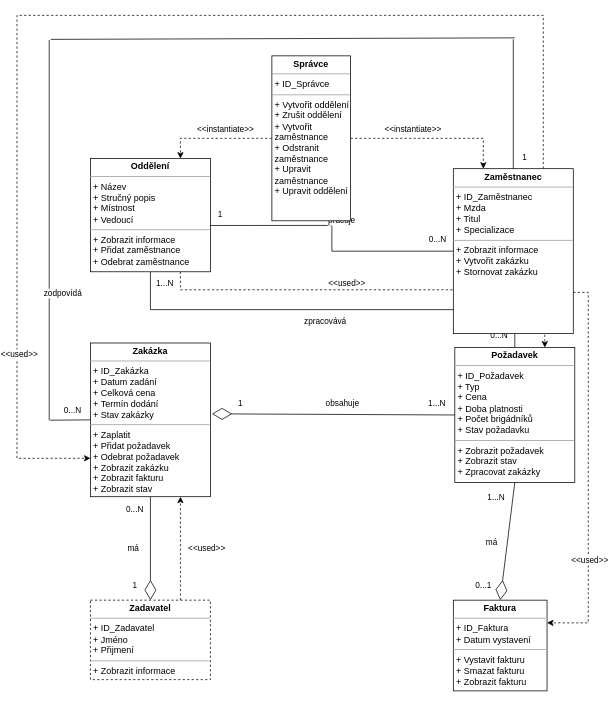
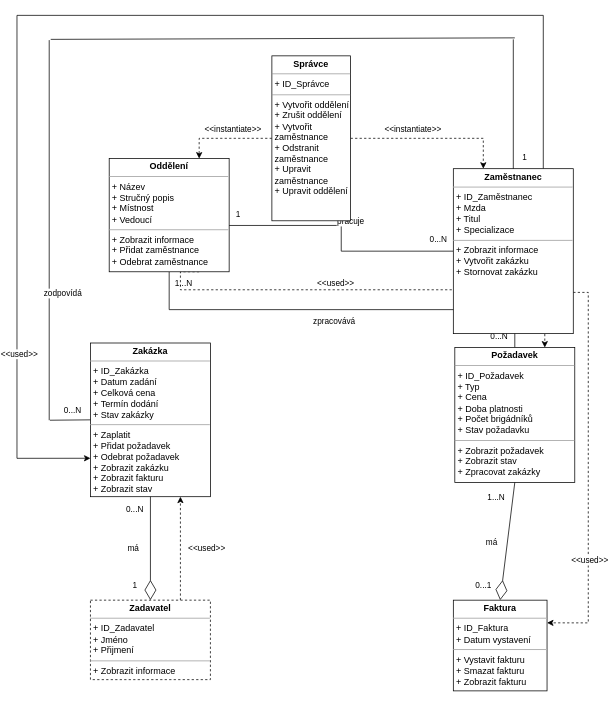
- <mxCell id="16" style="edgeStyle=orthogonalEdgeStyle;rounded=0;orthogonalLoop=1;jettySize=auto;html=1;exitX=0.75;exitY=0;exitDx=0;exitDy=0;entryX=0;entryY=0.75;entryDx=0;entryDy=0;dashed=1;" edge="1" parent="1" source="18" target="13"><mxGeometry relative="1" as="geometry"><Array as="points"><mxPoint x="722" y="20" /><mxPoint x="20" y="20" /><mxPoint x="20" y="611" /></Array></mxGeometry></mxCell>
+ <mxCell id="16" style="edgeStyle=orthogonalEdgeStyle;rounded=0;orthogonalLoop=1;jettySize=auto;html=1;exitX=0.75;exitY=0;exitDx=0;exitDy=0;entryX=0;entryY=0.75;entryDx=0;entryDy=0;dashed=0;" edge="1" parent="1" source="18" target="13"><mxGeometry relative="1" as="geometry"><Array as="points"><mxPoint x="722" y="20" /><mxPoint x="20" y="20" /><mxPoint x="20" y="611" /></Array></mxGeometry></mxCell>
- <mxCell id="12" value="&lt;p style=&quot;margin:0px;margin-top:4px;text-align:center;&quot;&gt;&lt;b&gt;Oddělení&lt;/b&gt;&lt;/p&gt;&lt;hr size=&quot;1&quot;&gt;&lt;p style=&quot;margin:0px;margin-left:4px;&quot;&gt;+ Název&lt;/p&gt;&lt;p style=&quot;margin:0px;margin-left:4px;&quot;&gt;+ Stručný popis&lt;/p&gt;&lt;p style=&quot;margin:0px;margin-left:4px;&quot;&gt;+ Místnost&lt;/p&gt;&lt;p style=&quot;margin:0px;margin-left:4px;&quot;&gt;+ Vedoucí&lt;/p&gt;&lt;hr size=&quot;1&quot;&gt;&lt;p style=&quot;margin:0px;margin-left:4px;&quot;&gt;&lt;span style=&quot;background-color: initial;&quot;&gt;+ Zobrazit informace&lt;/span&gt;&lt;/p&gt;&lt;p style=&quot;margin:0px;margin-left:4px;&quot;&gt;&lt;span style=&quot;background-color: initial;&quot;&gt;+ Přidat zaměstnance&lt;/span&gt;&lt;/p&gt;&lt;p style=&quot;margin:0px;margin-left:4px;&quot;&gt;+ Odebrat zaměstnance&lt;/p&gt;" style="verticalAlign=top;align=left;overflow=fill;fontSize=12;fontFamily=Helvetica;html=1;whiteSpace=wrap;" vertex="1" parent="1"><mxGeometry x="118" y="211" width="160" height="151" as="geometry" /></mxCell>
+ <mxCell id="12" value="&lt;p style=&quot;margin:0px;margin-top:4px;text-align:center;&quot;&gt;&lt;b&gt;Oddělení&lt;/b&gt;&lt;/p&gt;&lt;hr size=&quot;1&quot;&gt;&lt;p style=&quot;margin:0px;margin-left:4px;&quot;&gt;+ Název&lt;/p&gt;&lt;p style=&quot;margin:0px;margin-left:4px;&quot;&gt;+ Stručný popis&lt;/p&gt;&lt;p style=&quot;margin:0px;margin-left:4px;&quot;&gt;+ Místnost&lt;/p&gt;&lt;p style=&quot;margin:0px;margin-left:4px;&quot;&gt;+ Vedoucí&lt;/p&gt;&lt;hr size=&quot;1&quot;&gt;&lt;p style=&quot;margin:0px;margin-left:4px;&quot;&gt;&lt;span style=&quot;background-color: initial;&quot;&gt;+ Zobrazit informace&lt;/span&gt;&lt;/p&gt;&lt;p style=&quot;margin:0px;margin-left:4px;&quot;&gt;&lt;span style=&quot;background-color: initial;&quot;&gt;+ Přidat zaměstnance&lt;/span&gt;&lt;/p&gt;&lt;p style=&quot;margin:0px;margin-left:4px;&quot;&gt;+ Odebrat zaměstnance&lt;/p&gt;" style="verticalAlign=top;align=left;overflow=fill;fontSize=12;fontFamily=Helvetica;html=1;whiteSpace=wrap;" vertex="1" parent="1"><mxGeometry x="143" y="211" width="160" height="151" as="geometry" /></mxCell>
- <mxCell id="33" value="" style="endArrow=diamondThin;endFill=0;endSize=24;html=1;rounded=0;entryX=1.013;entryY=0.461;entryDx=0;entryDy=0;exitX=0;exitY=0.5;exitDx=0;exitDy=0;entryPerimeter=0;" edge="1" parent="1" source="23" target="13"><mxGeometry width="160" relative="1" as="geometry"><mxPoint x="379" y="574" as="sourcePoint" /><mxPoint x="539" y="574" as="targetPoint" /></mxGeometry></mxCell>
- <mxCell id="34" value="1...N" style="edgeLabel;html=1;align=center;verticalAlign=middle;resizable=0;points=[];" vertex="1" connectable="0" parent="33"><mxGeometry x="-0.872" relative="1" as="geometry"><mxPoint x="-4" y="-16" as="offset" /></mxGeometry></mxCell>
- <mxCell id="35" value="1" style="edgeLabel;html=1;align=center;verticalAlign=middle;resizable=0;points=[];" vertex="1" connectable="0" parent="33"><mxGeometry x="0.803" relative="1" as="geometry"><mxPoint x="5" y="-14" as="offset" /></mxGeometry></mxCell>
- <mxCell id="36" value="obsahuje" style="edgeLabel;html=1;align=center;verticalAlign=middle;resizable=0;points=[];" connectable="0" vertex="1" parent="33"><mxGeometry x="-0.092" y="-2" relative="1" as="geometry"><mxPoint x="-4" y="-14" as="offset" /></mxGeometry></mxCell>
